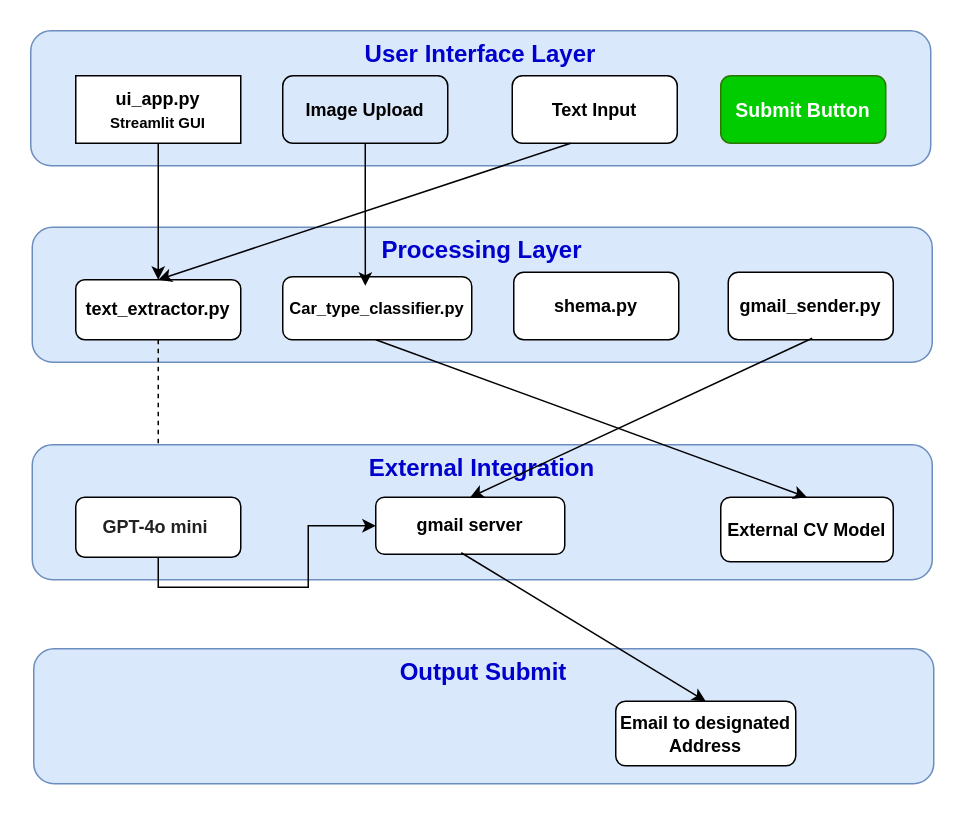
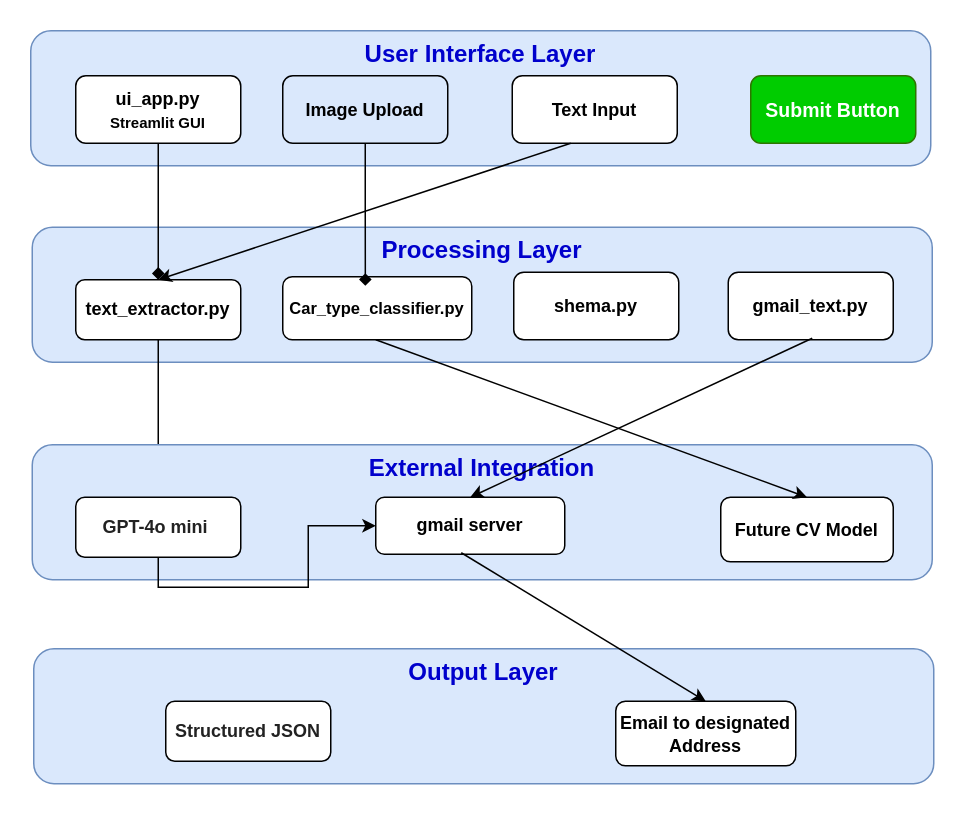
- <mxCell id="3" value="&lt;font style=&quot;font-size: 12px;&quot;&gt;&lt;b style=&quot;&quot;&gt;ui_app.py&lt;/b&gt;&lt;/font&gt;&lt;div style=&quot;&quot;&gt;&lt;font size=&quot;1&quot; style=&quot;&quot;&gt;&lt;b style=&quot;&quot;&gt;Streamlit GUI&lt;/b&gt;&lt;/font&gt;&lt;/div&gt;" style="whiteSpace=wrap;html=1;rounded=0;" vertex="1" parent="1"><mxGeometry x="50" y="50" width="110" height="45" as="geometry" /></mxCell>
+ <mxCell id="3" value="&lt;font style=&quot;font-size: 12px;&quot;&gt;&lt;b style=&quot;&quot;&gt;ui_app.py&lt;/b&gt;&lt;/font&gt;&lt;div style=&quot;&quot;&gt;&lt;font size=&quot;1&quot; style=&quot;&quot;&gt;&lt;b style=&quot;&quot;&gt;Streamlit GUI&lt;/b&gt;&lt;/font&gt;&lt;/div&gt;" style="rounded=1;whiteSpace=wrap;html=1;" vertex="1" parent="1"><mxGeometry x="50" y="50" width="110" height="45" as="geometry" /></mxCell>
- <mxCell id="6" value="&lt;b style=&quot;&quot;&gt;&lt;font style=&quot;font-size: 13px;&quot;&gt;Submit Button&lt;/font&gt;&lt;/b&gt;" style="rounded=1;whiteSpace=wrap;html=1;fillColor=#00CC00;strokeColor=#2D7600;fontColor=#ffffff;" vertex="1" parent="1"><mxGeometry x="480" y="50" width="110" height="45" as="geometry" /></mxCell>
+ <mxCell id="6" value="&lt;b style=&quot;&quot;&gt;&lt;font style=&quot;font-size: 13px;&quot;&gt;Submit Button&lt;/font&gt;&lt;/b&gt;" style="rounded=1;whiteSpace=wrap;html=1;fillColor=#00CC00;strokeColor=#2D7600;fontColor=#ffffff;" vertex="1" parent="1"><mxGeometry x="500" y="50" width="110" height="45" as="geometry" /></mxCell>
- <mxCell id="21" style="edgeStyle=orthogonalEdgeStyle;rounded=0;orthogonalLoop=1;jettySize=auto;html=1;exitX=0.5;exitY=1;exitDx=0;exitDy=0;entryX=0.5;entryY=0;entryDx=0;entryDy=0;" edge="1" parent="1" source="3" target="9"><mxGeometry relative="1" as="geometry" /></mxCell>
+ <mxCell id="21" style="edgeStyle=orthogonalEdgeStyle;rounded=0;orthogonalLoop=1;jettySize=auto;html=1;exitX=0.5;exitY=1;exitDx=0;exitDy=0;entryX=0.5;entryY=0;entryDx=0;entryDy=0;endArrow=diamond;" edge="1" parent="1" source="3" target="9"><mxGeometry relative="1" as="geometry" /></mxCell>
- <mxCell id="20" style="edgeStyle=orthogonalEdgeStyle;rounded=0;orthogonalLoop=1;jettySize=auto;html=1;exitX=0.5;exitY=1;exitDx=0;exitDy=0;entryX=0.437;entryY=0.143;entryDx=0;entryDy=0;entryPerimeter=0;" edge="1" parent="1" source="4" target="10"><mxGeometry relative="1" as="geometry" /></mxCell>
+ <mxCell id="20" style="edgeStyle=orthogonalEdgeStyle;rounded=0;orthogonalLoop=1;jettySize=auto;html=1;exitX=0.5;exitY=1;exitDx=0;exitDy=0;entryX=0.437;entryY=0.143;entryDx=0;entryDy=0;entryPerimeter=0;endArrow=diamond;" edge="1" parent="1" source="4" target="10"><mxGeometry relative="1" as="geometry" /></mxCell>
- <mxCell id="12" value="&lt;b style=&quot;&quot;&gt;&lt;font style=&quot;font-size: 12px;&quot;&gt;gmail_sender.py&lt;/font&gt;&lt;/b&gt;" style="rounded=1;whiteSpace=wrap;html=1;" vertex="1" parent="1"><mxGeometry x="485" y="181" width="110" height="45" as="geometry" /></mxCell>
+ <mxCell id="12" value="&lt;b style=&quot;&quot;&gt;&lt;font style=&quot;font-size: 12px;&quot;&gt;gmail_text.py&lt;/font&gt;&lt;/b&gt;" style="rounded=1;whiteSpace=wrap;html=1;" vertex="1" parent="1"><mxGeometry x="485" y="181" width="110" height="45" as="geometry" /></mxCell>
- <mxCell id="8" style="edgeStyle=orthogonalEdgeStyle;rounded=0;orthogonalLoop=1;jettySize=auto;html=1;exitX=0.5;exitY=1;exitDx=0;exitDy=0;entryX=0.5;entryY=0;entryDx=0;entryDy=0;dashed=1;" edge="1" parent="1" source="9" target="14"><mxGeometry relative="1" as="geometry" /></mxCell>
+ <mxCell id="8" style="edgeStyle=orthogonalEdgeStyle;rounded=0;orthogonalLoop=1;jettySize=auto;html=1;exitX=0.5;exitY=1;exitDx=0;exitDy=0;entryX=0.5;entryY=0;entryDx=0;entryDy=0;" edge="1" parent="1" source="9" target="14"><mxGeometry relative="1" as="geometry" /></mxCell>
- <mxCell id="16" value="&lt;b&gt;External CV Model&lt;/b&gt;" style="rounded=1;whiteSpace=wrap;html=1;" vertex="1" parent="1"><mxGeometry x="480" y="331" width="115" height="43" as="geometry" /></mxCell>
+ <mxCell id="16" value="&lt;b&gt;Future CV Model&lt;/b&gt;" style="rounded=1;whiteSpace=wrap;html=1;" vertex="1" parent="1"><mxGeometry x="480" y="331" width="115" height="43" as="geometry" /></mxCell>
- <mxCell id="17" value="&lt;div style=&quot;text-align: justify; padding-bottom: 60px;&quot;&gt;&lt;b style=&quot;background-color: initial;&quot;&gt;&lt;font style=&quot;font-size: 16px;&quot; color=&quot;#0000cc&quot;&gt;Output Submit&lt;/font&gt;&lt;/b&gt;&lt;/div&gt;" style="rounded=1;whiteSpace=wrap;html=1;fillColor=#dae8fc;strokeColor=#6c8ebf;align=center;" vertex="1" parent="1"><mxGeometry x="22" y="432" width="600" height="90" as="geometry" /></mxCell>
+ <mxCell id="17" value="&lt;div style=&quot;text-align: justify; padding-bottom: 60px;&quot;&gt;&lt;b style=&quot;background-color: initial;&quot;&gt;&lt;font style=&quot;font-size: 16px;&quot; color=&quot;#0000cc&quot;&gt;Output Layer&lt;/font&gt;&lt;/b&gt;&lt;/div&gt;" style="rounded=1;whiteSpace=wrap;html=1;fillColor=#dae8fc;strokeColor=#6c8ebf;align=center;" vertex="1" parent="1"><mxGeometry x="22" y="432" width="600" height="90" as="geometry" /></mxCell>
+ <mxCell id="18" value="&lt;span style=&quot;color: rgb(34, 34, 34); font-family: Aptos, sans-serif; text-align: start; background-color: rgb(255, 255, 255);&quot;&gt;&lt;b style=&quot;&quot;&gt;&lt;font style=&quot;font-size: 12px;&quot;&gt;Structured JSON&lt;/font&gt;&lt;/b&gt;&lt;/span&gt;" style="rounded=1;whiteSpace=wrap;html=1;" vertex="1" parent="1"><mxGeometry x="110" y="467" width="110" height="40" as="geometry" /></mxCell>
